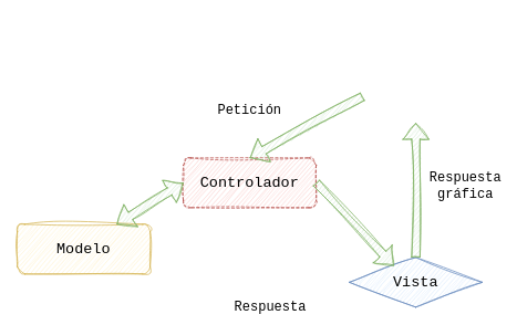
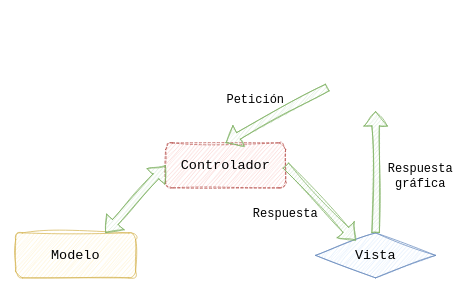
- <mxCell id="10" value="&lt;font style=&quot;font-size: 16px;&quot; face=&quot;Courier New&quot;&gt;Petición&lt;/font&gt;" style="text;html=1;strokeColor=none;fillColor=none;align=center;verticalAlign=middle;whiteSpace=wrap;rounded=1;sketch=1;curveFitting=1;jiggle=2;" vertex="1" parent="1"><mxGeometry x="260" y="118" width="80" height="30" as="geometry" /></mxCell>
+ <mxCell id="10" value="&lt;font style=&quot;font-size: 16px;&quot; face=&quot;Courier New&quot;&gt;Petición&lt;/font&gt;" style="text;html=1;strokeColor=none;fillColor=none;align=center;verticalAlign=middle;whiteSpace=wrap;rounded=1;sketch=1;curveFitting=1;jiggle=2;" vertex="1" parent="1"><mxGeometry x="300" y="118" width="80" height="30" as="geometry" /></mxCell>
- <mxCell id="12" value="&lt;font style=&quot;font-size: 16px;&quot; face=&quot;Courier New&quot;&gt;Respuesta gráfica&lt;/font&gt;" style="text;html=1;strokeColor=none;fillColor=none;align=center;verticalAlign=middle;whiteSpace=wrap;rounded=1;sketch=1;curveFitting=1;jiggle=2;" vertex="1" parent="1"><mxGeometry x="520" y="210" width="80" height="30" as="geometry" /></mxCell>
+ <mxCell id="12" value="&lt;font style=&quot;font-size: 16px;&quot; face=&quot;Courier New&quot;&gt;Respuesta gráfica&lt;/font&gt;" style="text;html=1;strokeColor=none;fillColor=none;align=center;verticalAlign=middle;whiteSpace=wrap;rounded=1;sketch=1;curveFitting=1;jiggle=2;" vertex="1" parent="1"><mxGeometry x="520" y="220" width="80" height="30" as="geometry" /></mxCell>
- <mxCell id="2" value="&lt;pre&gt;&lt;font style=&quot;font-size: 18px;&quot; face=&quot;Courier New&quot;&gt;Modelo&lt;/font&gt;&lt;/pre&gt;" style="rounded=1;whiteSpace=wrap;html=1;fillColor=#fff2cc;strokeColor=#d6b656;sketch=1;curveFitting=1;jiggle=2;" vertex="1" parent="1"><mxGeometry x="20" y="270" width="160" height="60" as="geometry" /></mxCell>
+ <mxCell id="2" value="&lt;pre&gt;&lt;font style=&quot;font-size: 18px;&quot; face=&quot;Courier New&quot;&gt;Modelo&lt;/font&gt;&lt;/pre&gt;" style="rounded=1;whiteSpace=wrap;html=1;fillColor=#fff2cc;strokeColor=#d6b656;sketch=1;curveFitting=1;jiggle=2;" vertex="1" parent="1"><mxGeometry x="20" y="310" width="160" height="60" as="geometry" /></mxCell>
- <mxCell id="11" value="&lt;font style=&quot;font-size: 16px;&quot; face=&quot;Courier New&quot;&gt;Respuesta&lt;/font&gt;" style="text;html=1;strokeColor=none;fillColor=none;align=center;verticalAlign=middle;whiteSpace=wrap;rounded=1;sketch=1;curveFitting=1;jiggle=2;" vertex="1" parent="1"><mxGeometry x="285" y="355" width="80" height="30" as="geometry" /></mxCell>
+ <mxCell id="11" value="&lt;font style=&quot;font-size: 16px;&quot; face=&quot;Courier New&quot;&gt;Respuesta&lt;/font&gt;" style="text;html=1;strokeColor=none;fillColor=none;align=center;verticalAlign=middle;whiteSpace=wrap;rounded=1;sketch=1;curveFitting=1;jiggle=2;" vertex="1" parent="1"><mxGeometry x="340" y="270" width="80" height="30" as="geometry" /></mxCell>
